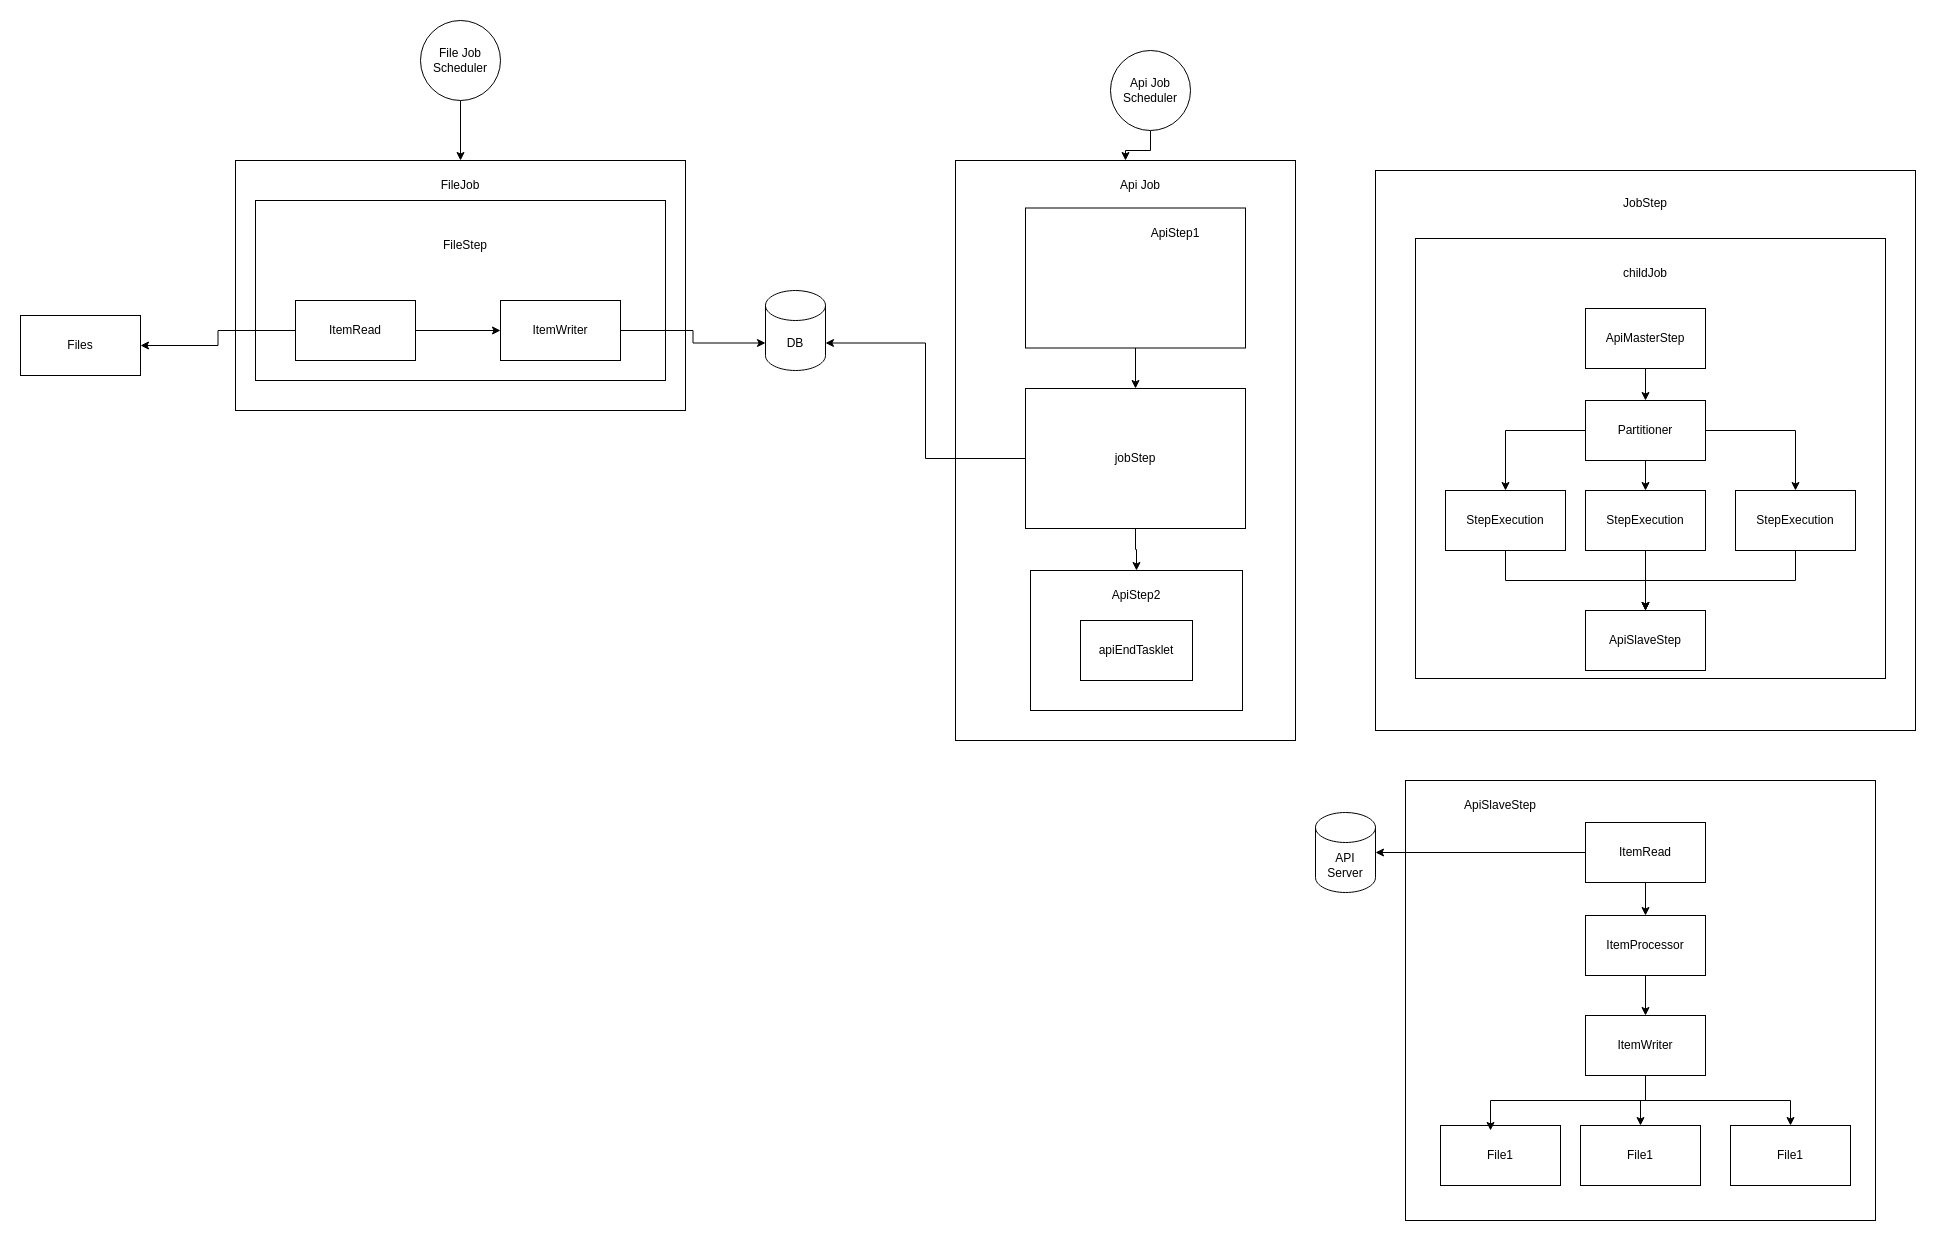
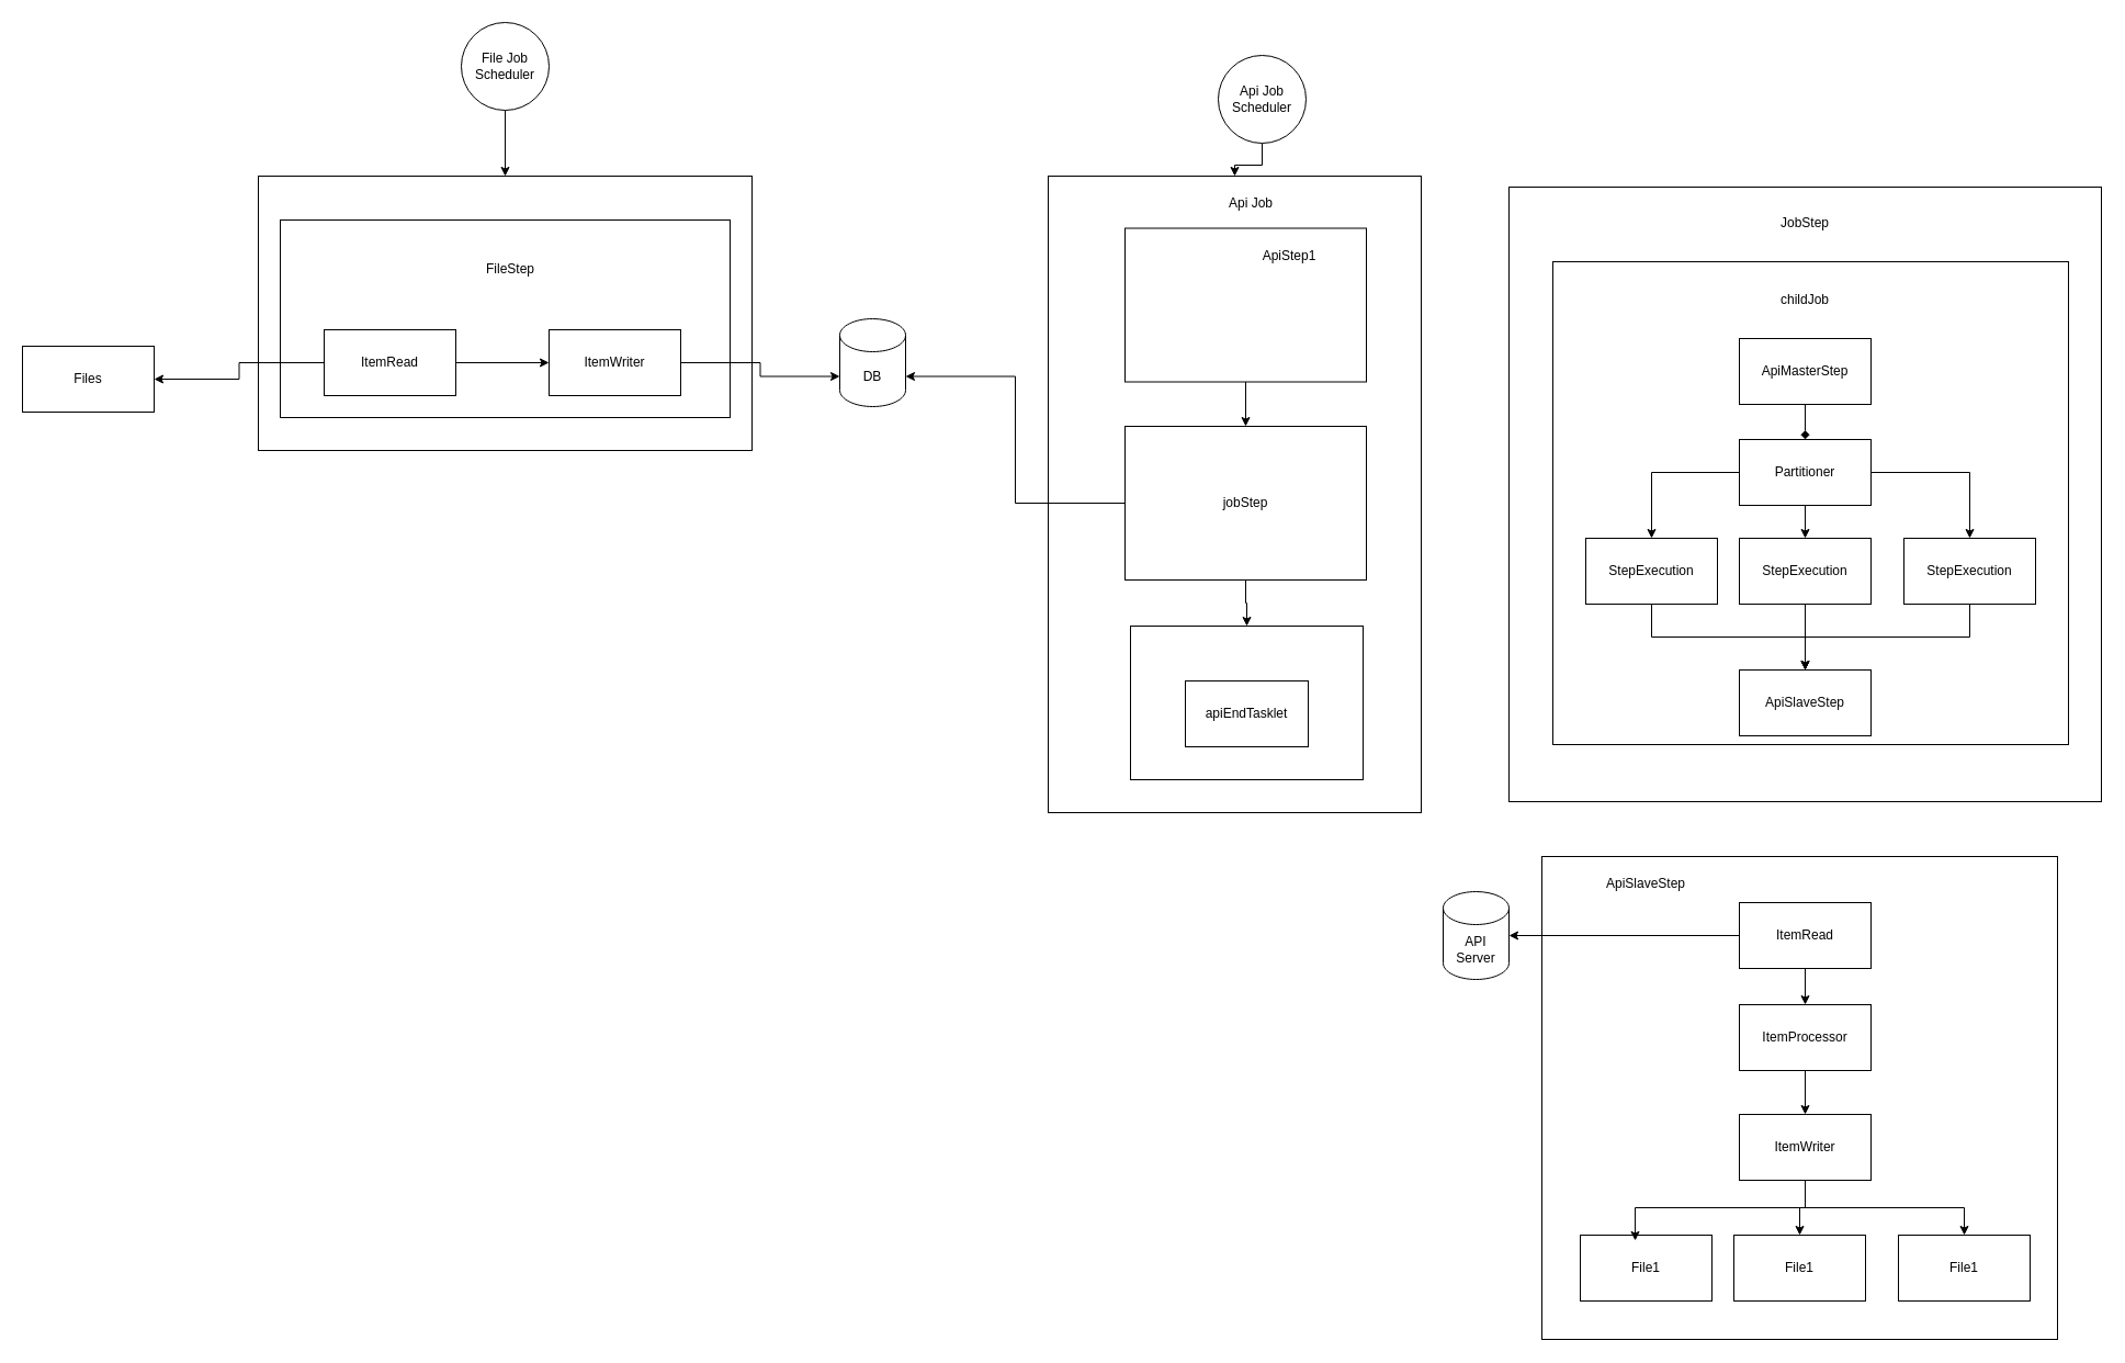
- <mxCell id="5" value="FileJob" style="text;html=1;align=center;verticalAlign=middle;whiteSpace=wrap;rounded=0;" vertex="1" parent="1"><mxGeometry x="430" y="170" width="60" height="30" as="geometry" /></mxCell>
- <mxCell id="47" style="edgeStyle=orthogonalEdgeStyle;rounded=0;orthogonalLoop=1;jettySize=auto;html=1;" edge="1" parent="1" source="48" target="53"><mxGeometry relative="1" as="geometry" /></mxCell>
+ <mxCell id="47" style="edgeStyle=orthogonalEdgeStyle;rounded=0;orthogonalLoop=1;jettySize=auto;html=1;endArrow=diamond;" edge="1" parent="1" source="48" target="53"><mxGeometry relative="1" as="geometry" /></mxCell>
- <mxCell id="23" value="ApiStep2" style="text;html=1;align=center;verticalAlign=middle;whiteSpace=wrap;rounded=0;" vertex="1" parent="1"><mxGeometry x="1110" y="580" width="52" height="30" as="geometry" /></mxCell>
